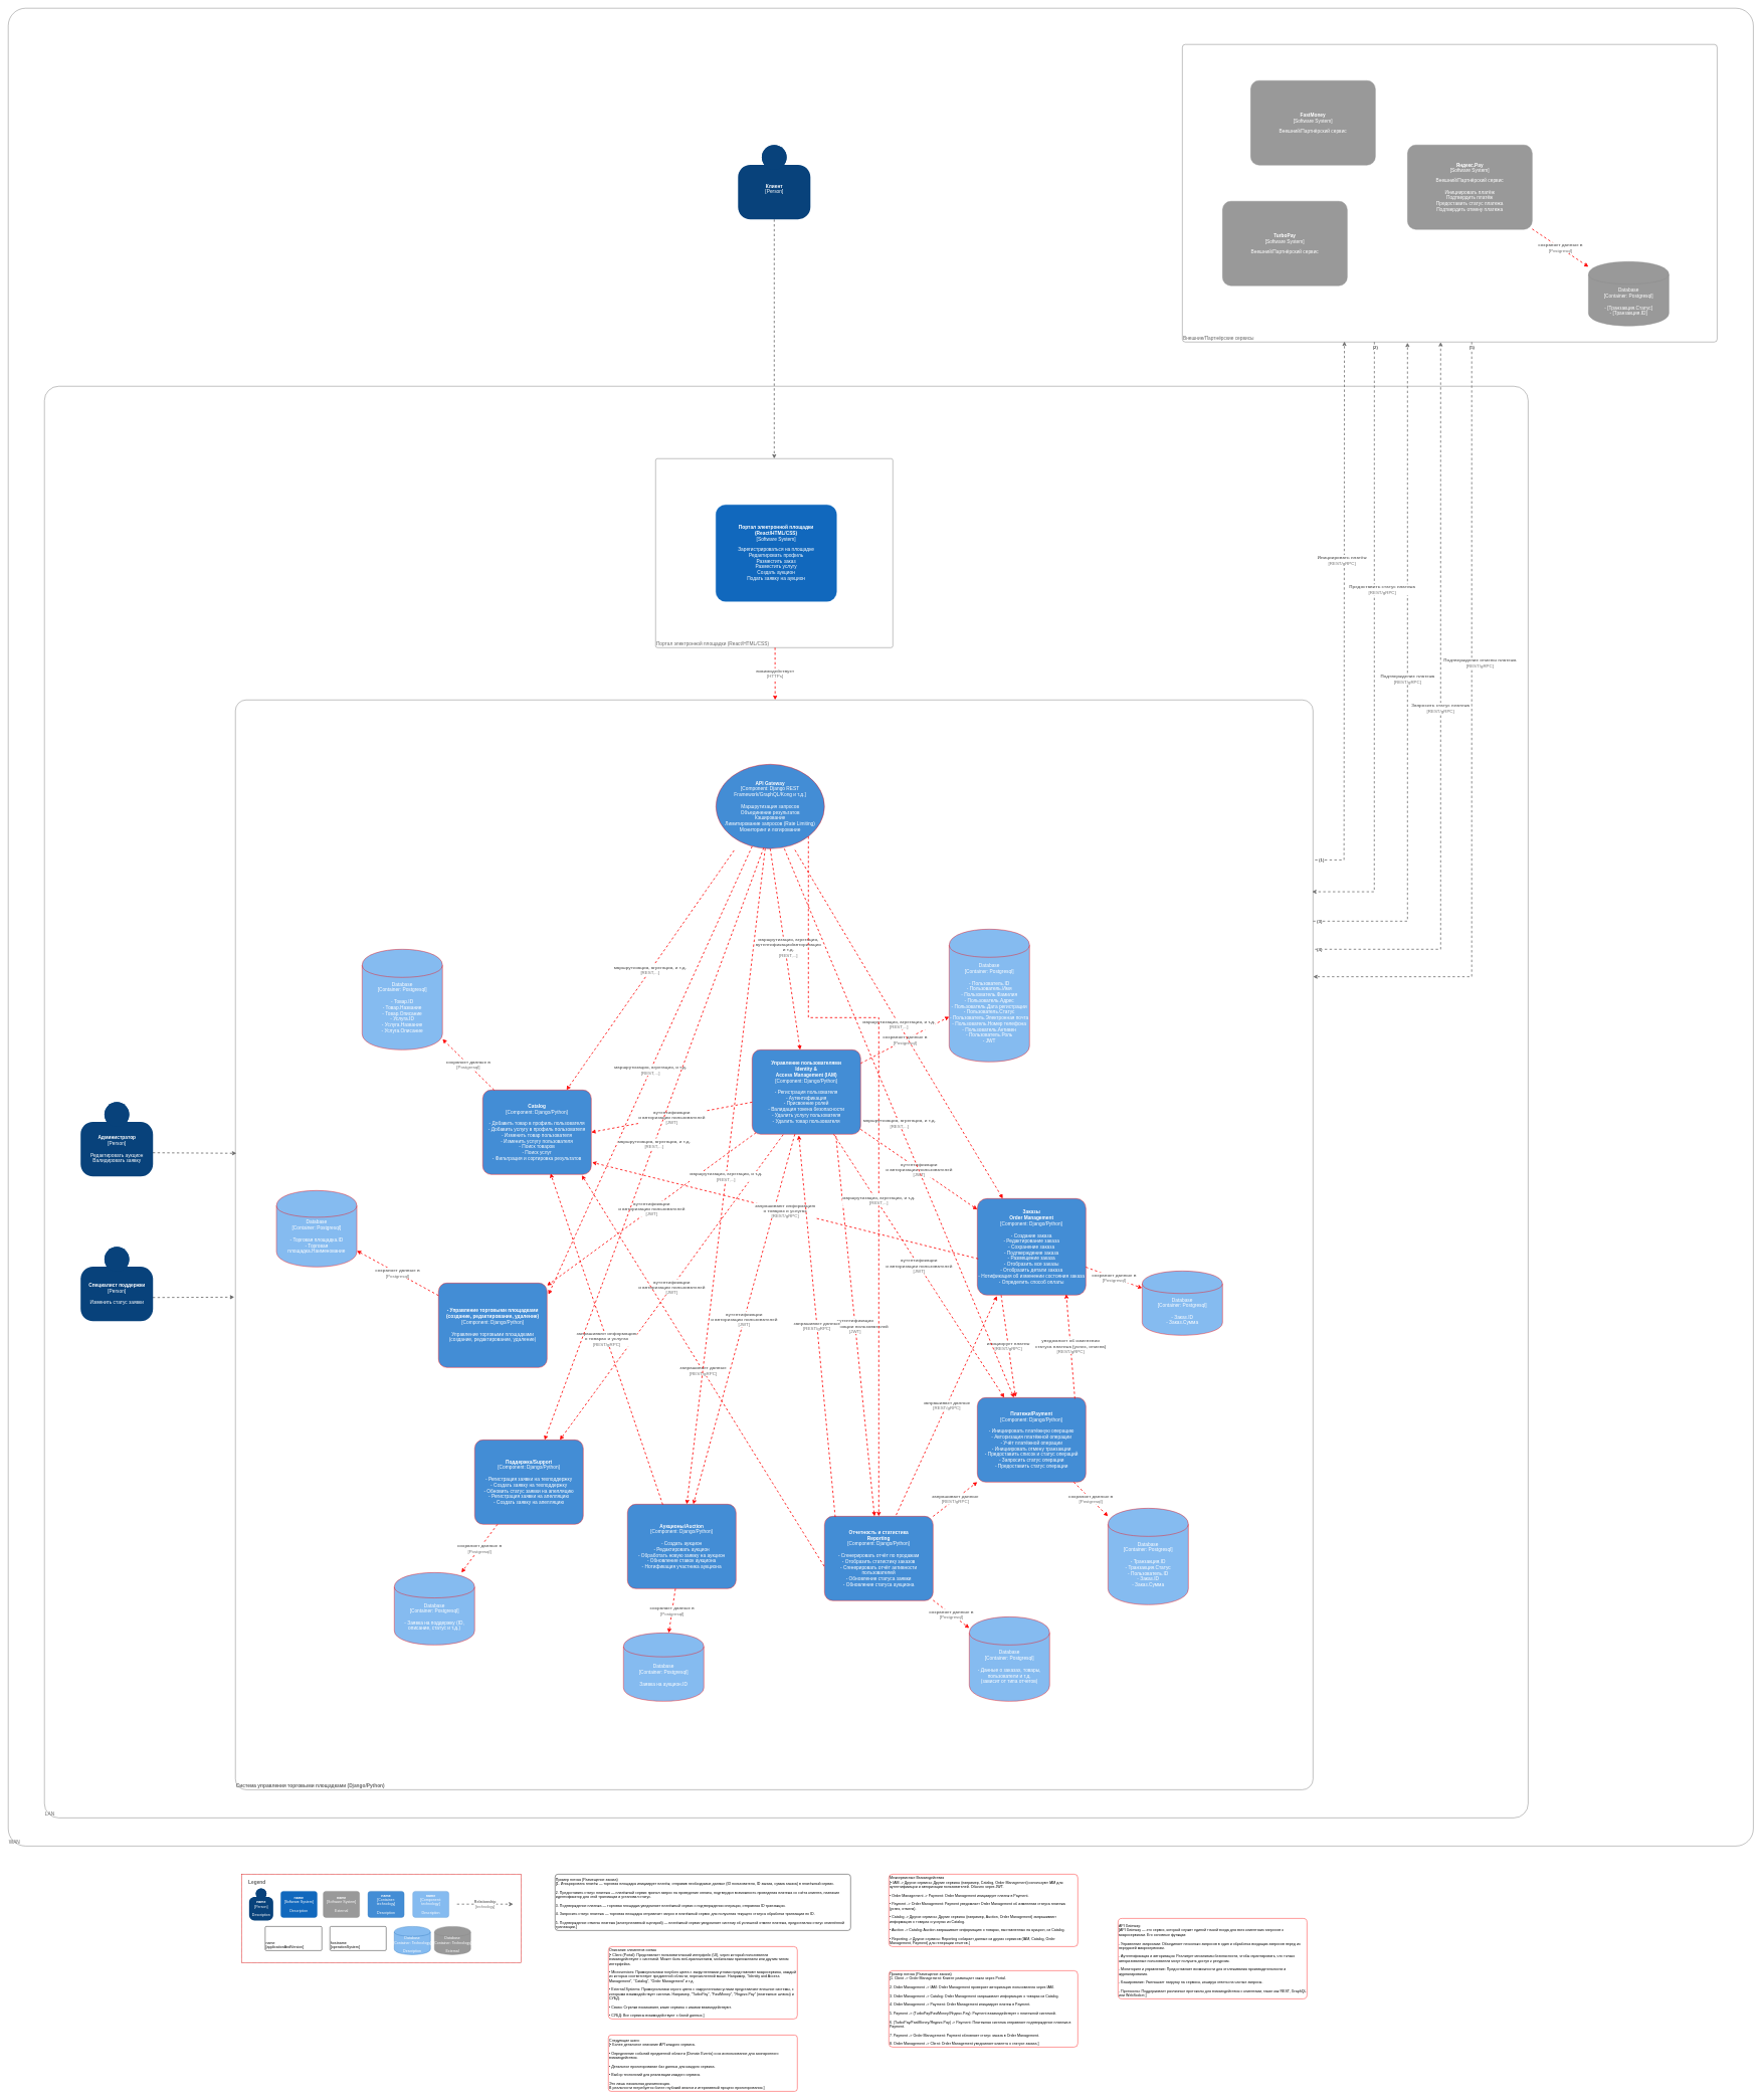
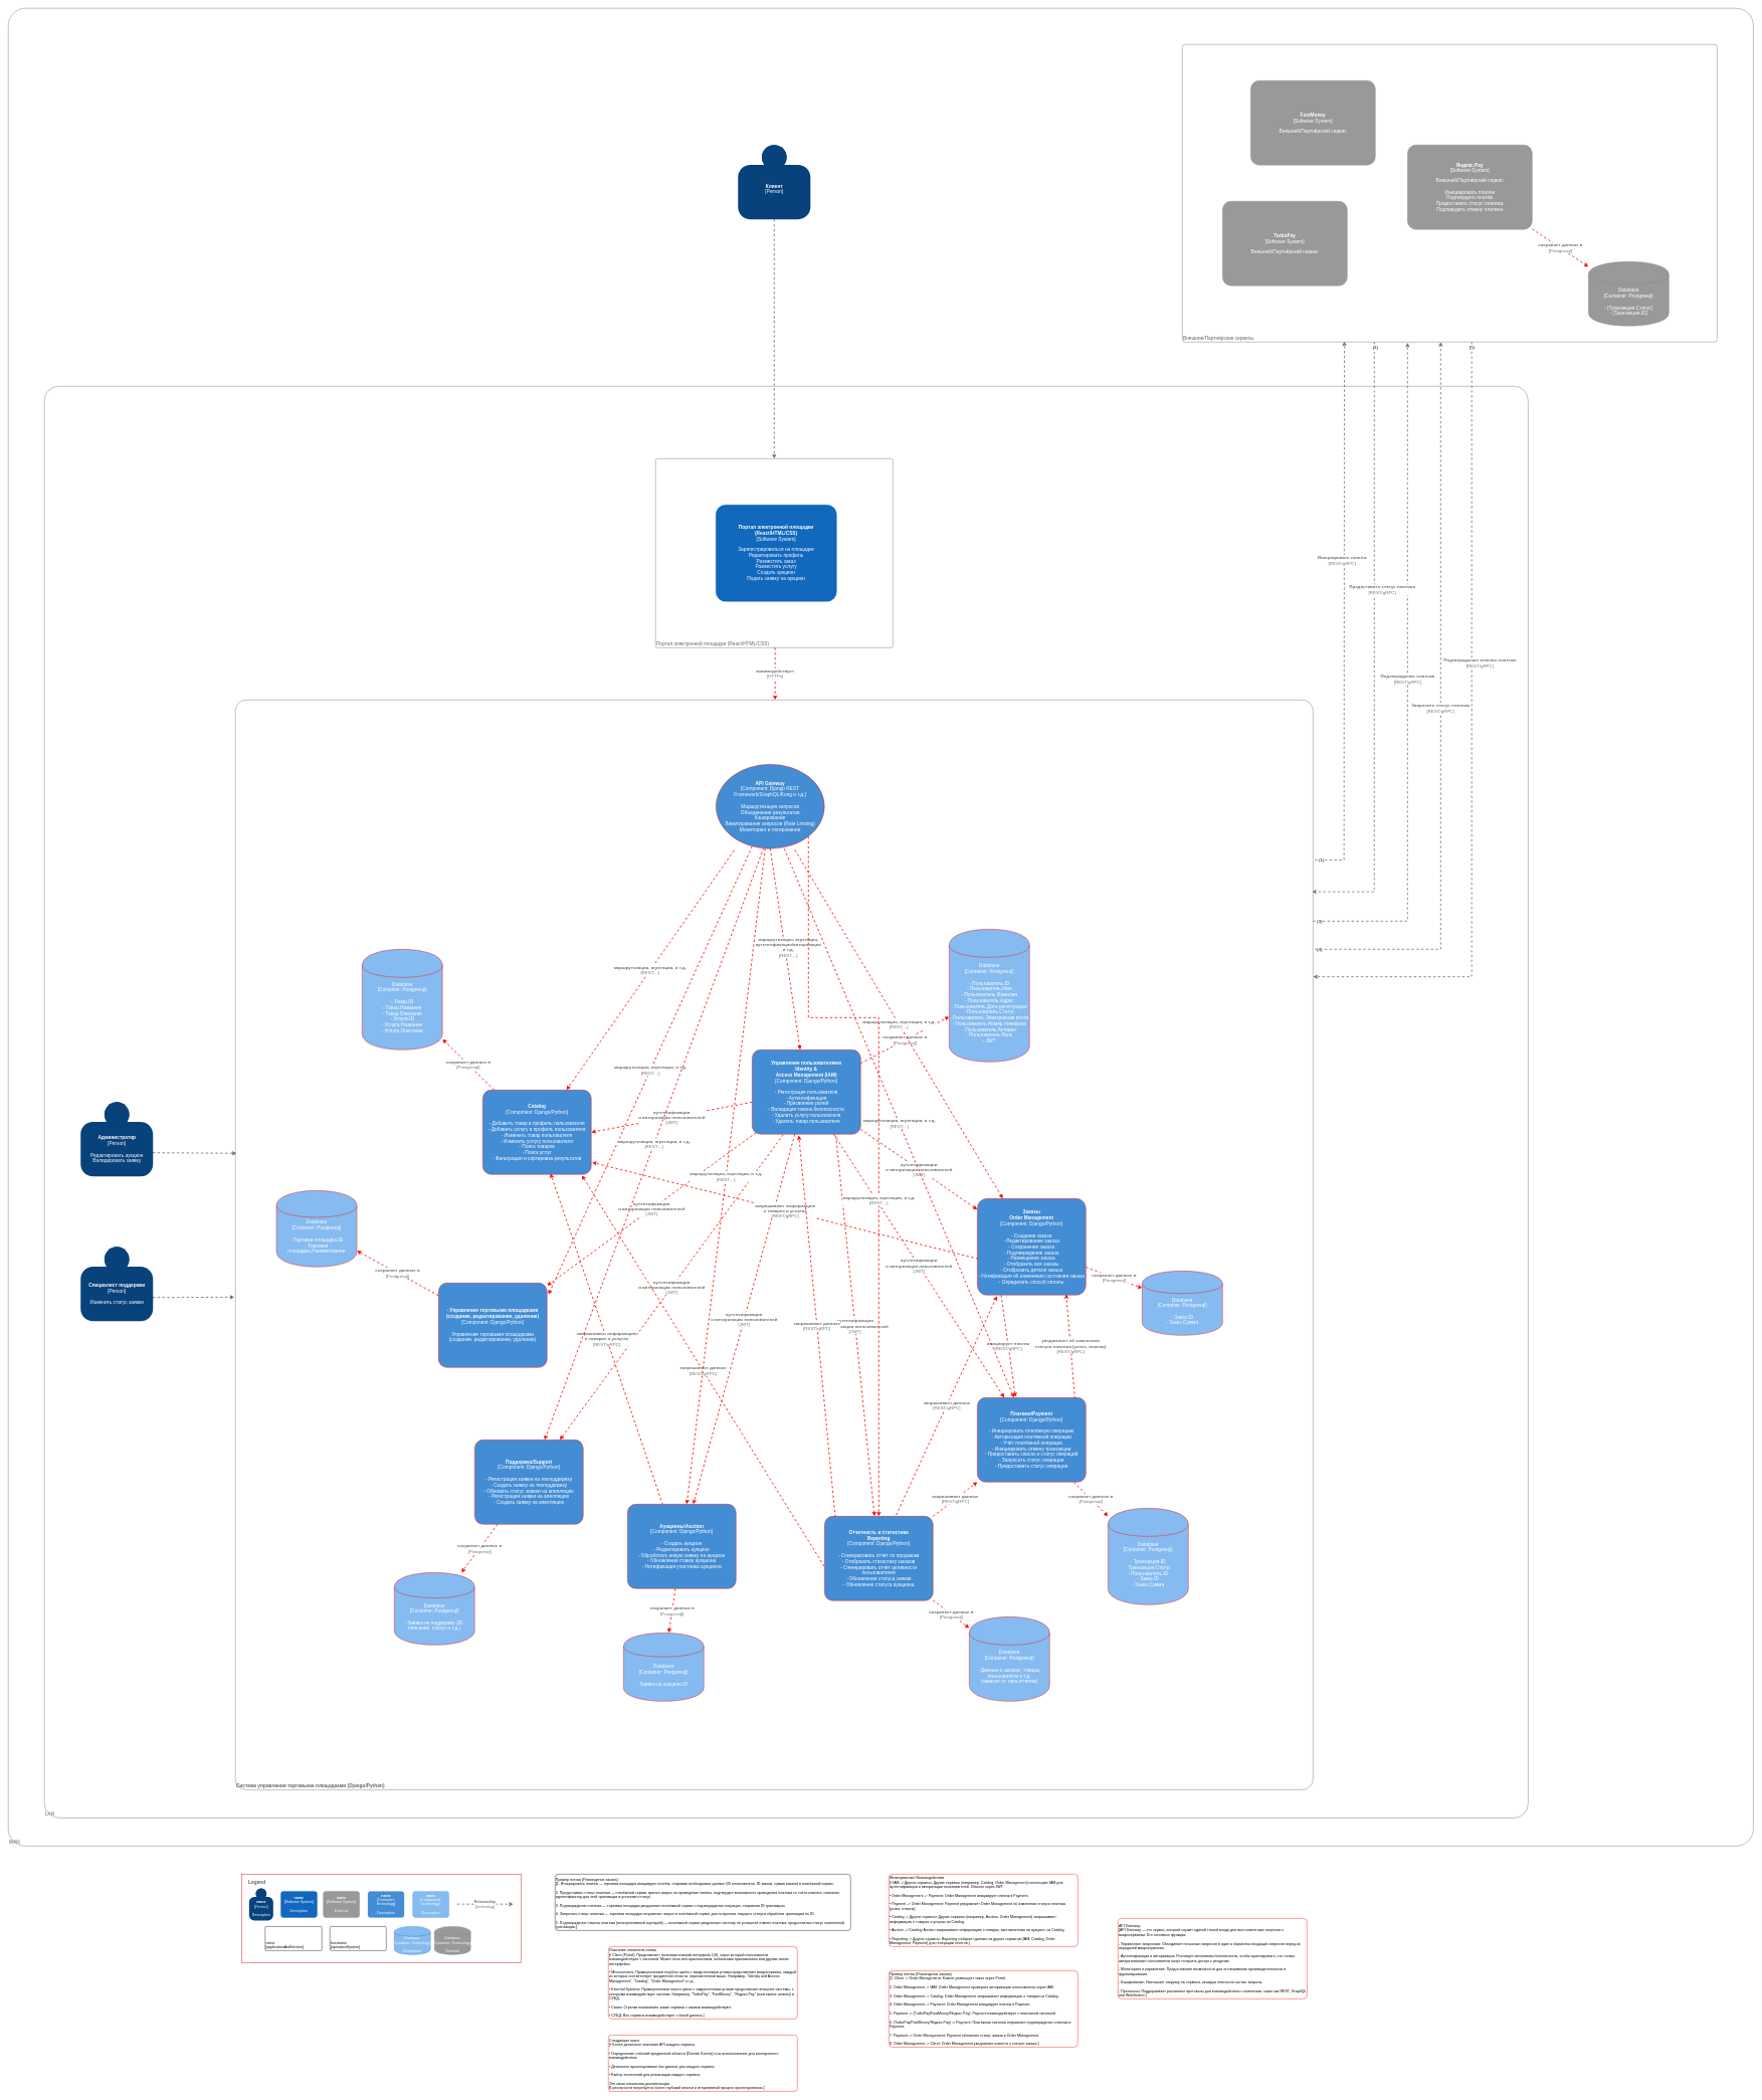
- <mxCell id="40" value="&lt;b style=&quot;font-size: 9px;&quot;&gt;name&lt;/b&gt;&lt;div style=&quot;font-size: 9px;&quot;&gt;[Container: technology]&lt;/div&gt;&lt;br style=&quot;font-size: 9px;&quot;&gt;&lt;div style=&quot;font-size: 9px;&quot;&gt;Description&lt;/div&gt;" style="rounded=1;whiteSpace=wrap;html=1;labelBackgroundColor=none;fillColor=#438DD5;fontColor=#ffffff;align=center;arcSize=10;strokeColor=#3C7FC0;metaEdit=1;metaData={&quot;c4Type&quot;:{&quot;editable&quot;:false}};points=[[0.25,0,0],[0.5,0,0],[0.75,0,0],[1,0.25,0],[1,0.5,0],[1,0.75,0],[0.75,1,0],[0.5,1,0],[0.25,1,0],[0,0.75,0],[0,0.5,0],[0,0.25,0]];fontSize=9;" parent="33" vertex="1"><mxGeometry x="314.5" y="42.5" width="90" height="65" as="geometry" /></mxCell>
+ <mxCell id="40" value="&lt;b style=&quot;font-size: 9px;&quot;&gt;name&lt;/b&gt;&lt;div style=&quot;font-size: 9px;&quot;&gt;[Container: technology]&lt;/div&gt;&lt;br style=&quot;font-size: 9px;&quot;&gt;&lt;div style=&quot;font-size: 9px;&quot;&gt;Description&lt;/div&gt;" style="rounded=1;whiteSpace=wrap;html=1;labelBackgroundColor=none;fillColor=#438DD5;fontColor=#ffffff;align=center;arcSize=10;strokeColor=#3C7FC0;metaEdit=1;metaData={&quot;c4Type&quot;:{&quot;editable&quot;:false}};points=[[0.25,0,0],[0.5,0,0],[0.75,0,0],[1,0.25,0],[1,0.5,0],[1,0.75,0],[0.75,1,0],[0.5,1,0],[0.25,1,0],[0,0.75,0],[0,0.5,0],[0,0.25,0]];fontSize=9;dashed=1;" parent="33" vertex="1"><mxGeometry x="314.5" y="42.5" width="90" height="65" as="geometry" /></mxCell>
